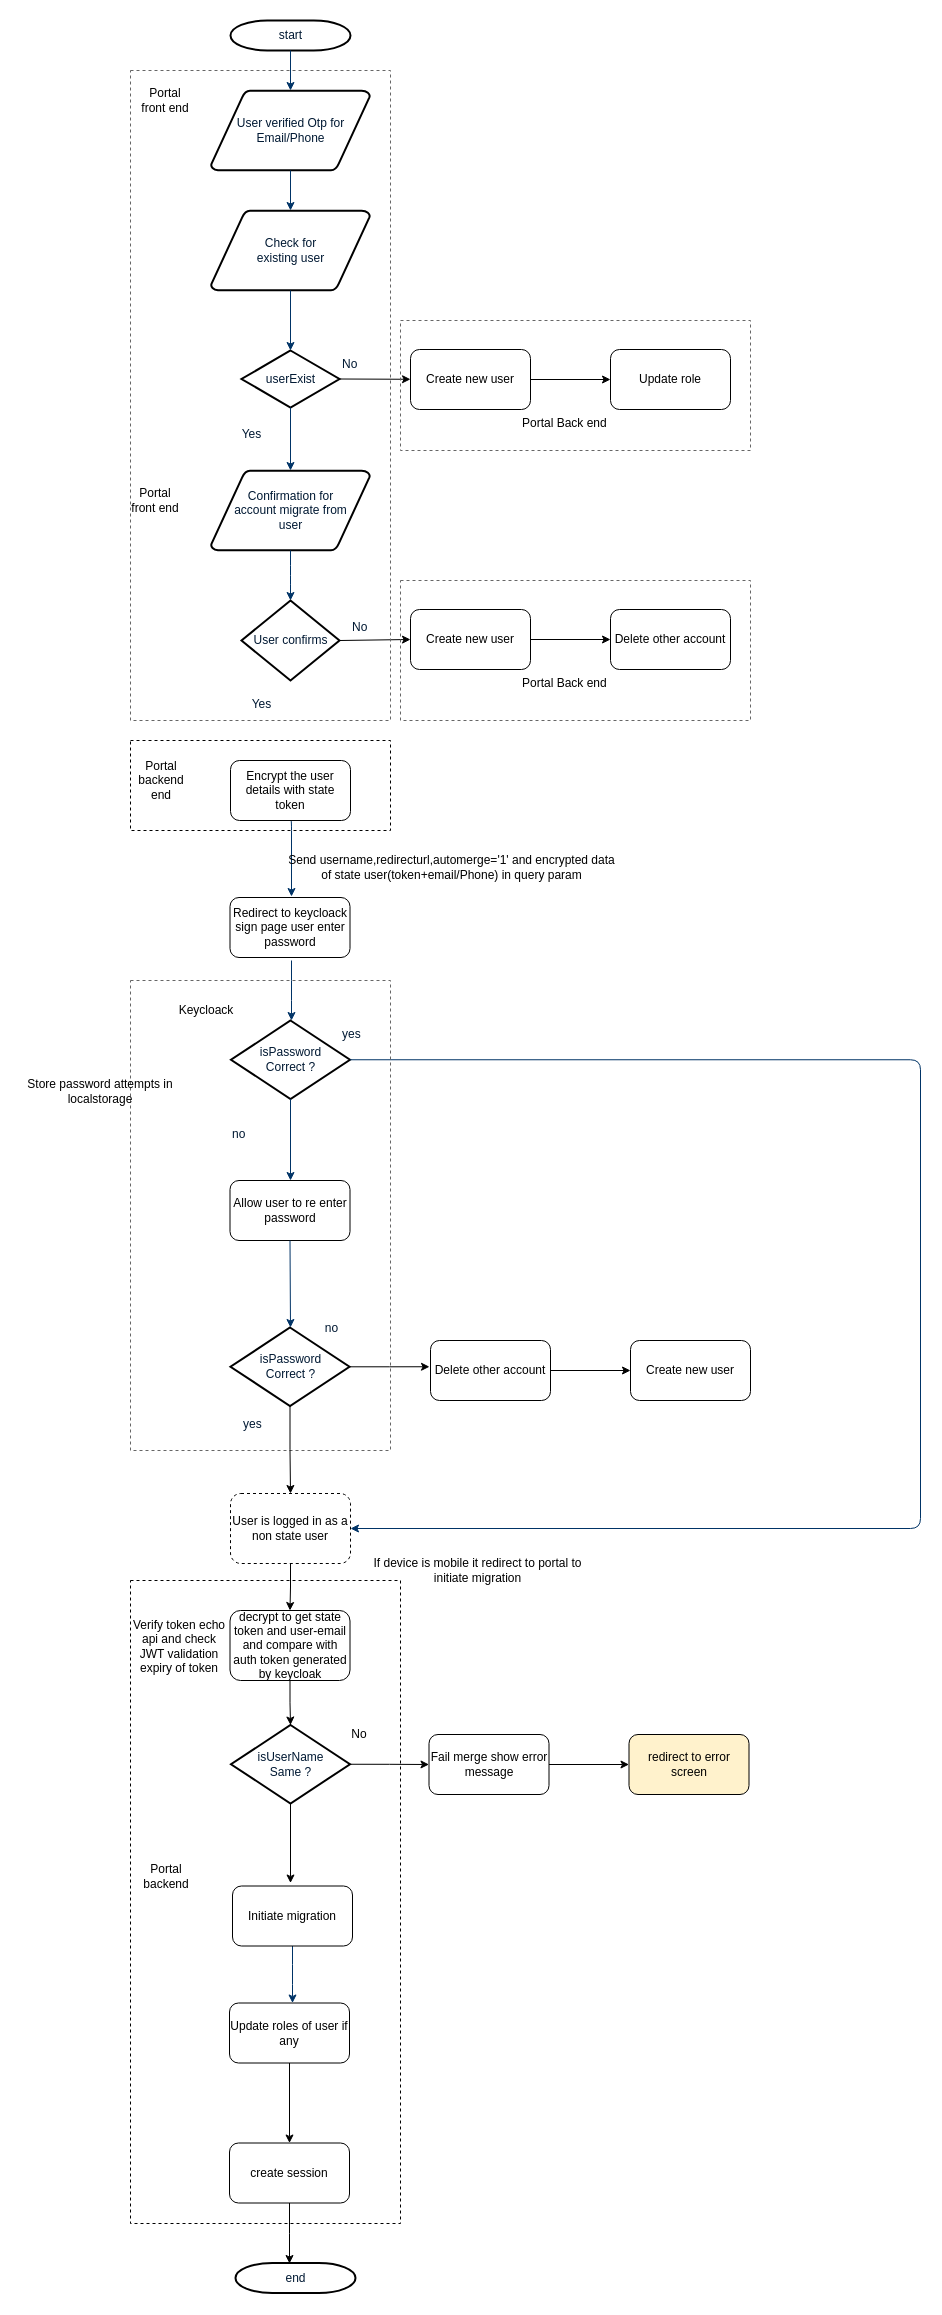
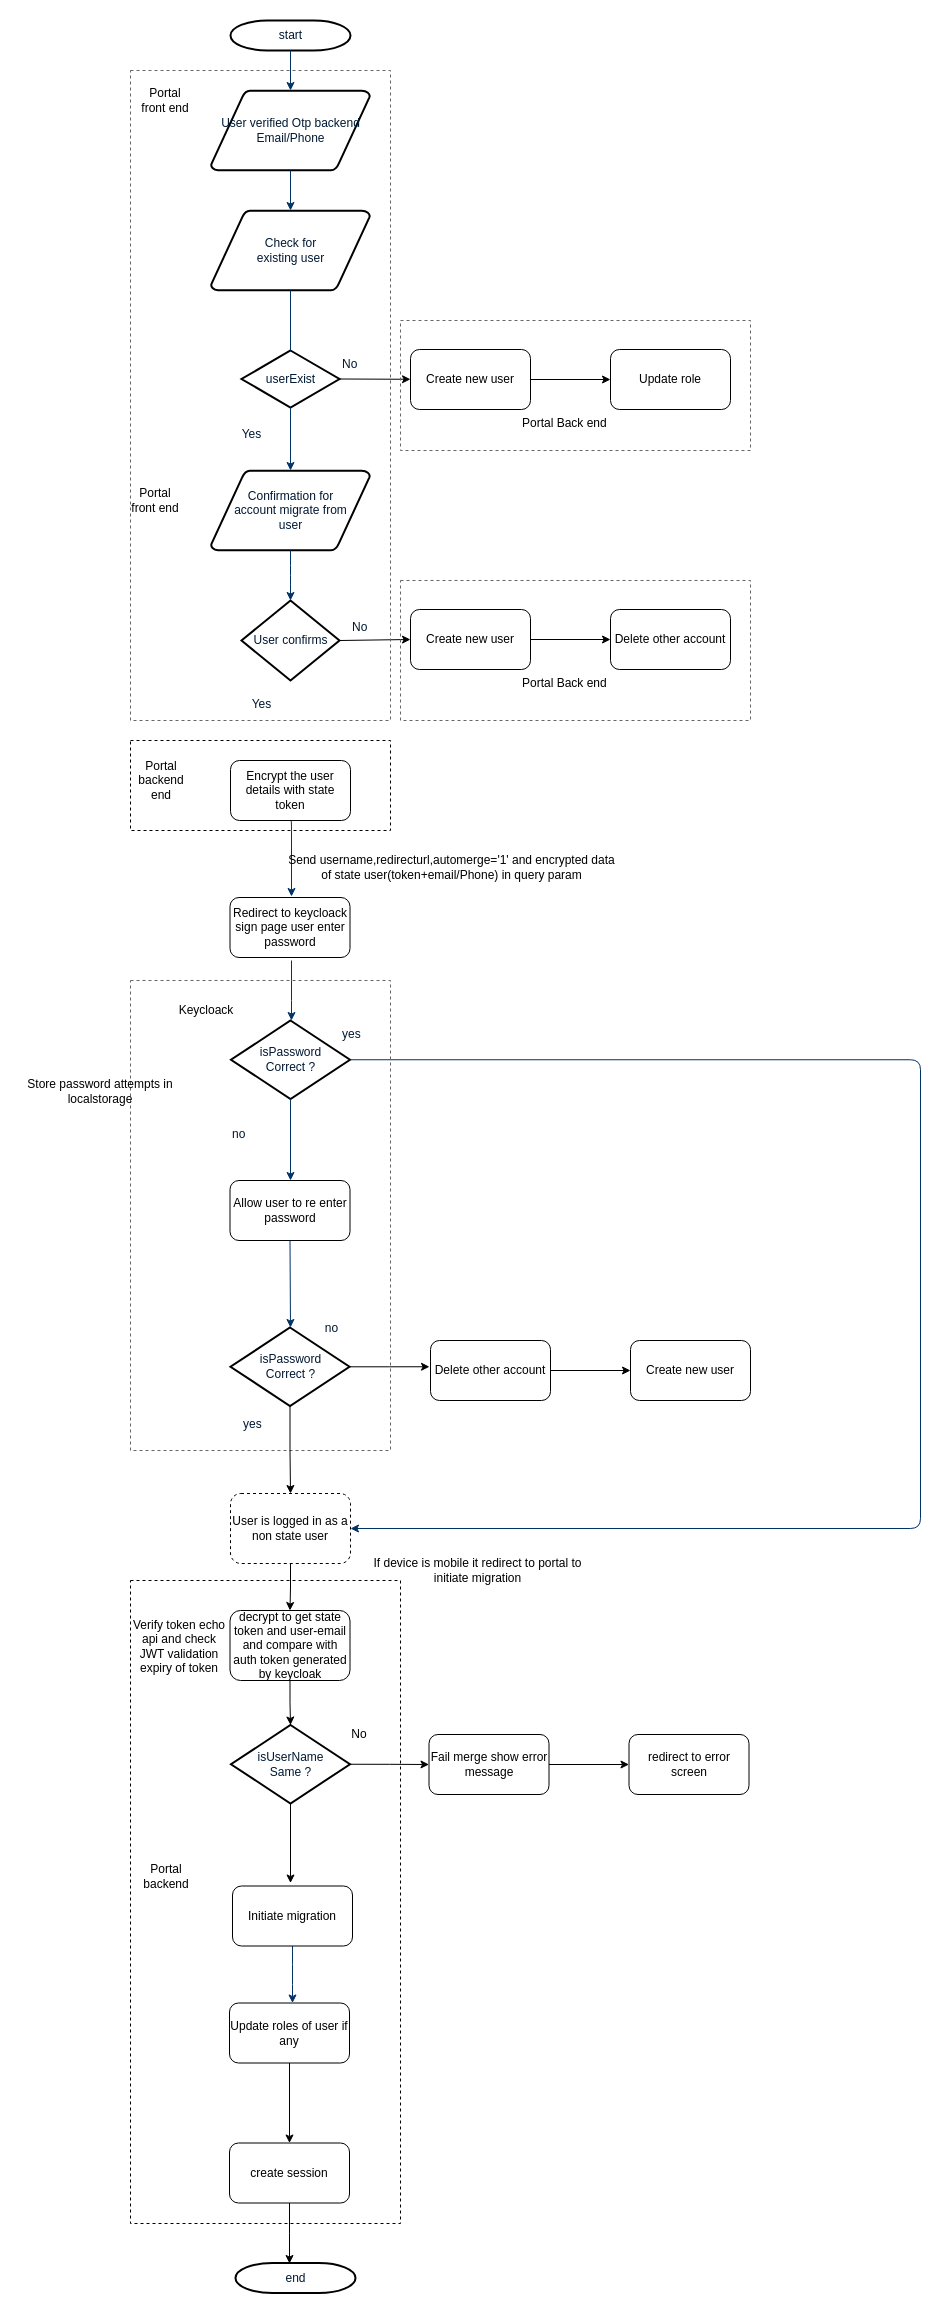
- <mxCell id="3" value="User verified Otp for&lt;br&gt;Email/Phone" style="shape=mxgraph.flowchart.data;fillColor=#FFFFFF;strokeColor=#000000;strokeWidth=2;gradientColor=none;gradientDirection=north;fontColor=#001933;fontStyle=0;html=1;" vertex="1" parent="1"><mxGeometry x="210.5" y="90" width="159" height="80" as="geometry" /></mxCell>
+ <mxCell id="3" value="User verified Otp backend&lt;br&gt;Email/Phone" style="shape=mxgraph.flowchart.data;fillColor=#FFFFFF;strokeColor=#000000;strokeWidth=2;gradientColor=none;gradientDirection=north;fontColor=#001933;fontStyle=0;html=1;" vertex="1" parent="1"><mxGeometry x="210.5" y="90" width="159" height="80" as="geometry" /></mxCell>
- <mxCell id="9" style="entryX=0.5;entryY=0;entryPerimeter=0;fontColor=#001933;fontStyle=1;strokeColor=#003366;strokeWidth=1;html=1;" edge="1" parent="1" source="5" target="6"><mxGeometry relative="1" as="geometry" /></mxCell>
+ <mxCell id="9" style="entryX=0.5;entryY=0;entryPerimeter=0;fontColor=#001933;fontStyle=1;strokeColor=#003366;strokeWidth=1;html=1;endArrow=none;" edge="1" parent="1" source="5" target="6"><mxGeometry relative="1" as="geometry" /></mxCell>
- <mxCell id="65" value="redirect to error screen" style="rounded=1;whiteSpace=wrap;html=1;fillColor=#fff2cc;" vertex="1" parent="1"><mxGeometry x="628.5" y="1734" width="120" height="60" as="geometry" /></mxCell>
+ <mxCell id="65" value="redirect to error screen" style="rounded=1;whiteSpace=wrap;html=1;" vertex="1" parent="1"><mxGeometry x="628.5" y="1734" width="120" height="60" as="geometry" /></mxCell>
